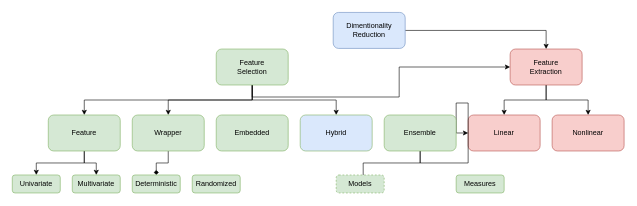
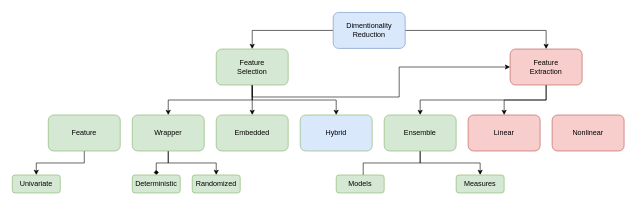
+ <mxCell id="2" style="edgeStyle=orthogonalEdgeStyle;rounded=0;orthogonalLoop=1;jettySize=auto;html=1;" edge="1" parent="1" source="4" target="10"><mxGeometry relative="1" as="geometry" /></mxCell>
- <mxCell id="5" style="edgeStyle=orthogonalEdgeStyle;rounded=0;orthogonalLoop=1;jettySize=auto;html=1;exitX=0.5;exitY=1;exitDx=0;exitDy=0;" edge="1" parent="1" source="10" target="18"><mxGeometry relative="1" as="geometry" /></mxCell>
+ <mxCell id="7" style="edgeStyle=orthogonalEdgeStyle;rounded=0;orthogonalLoop=1;jettySize=auto;html=1;exitX=0.5;exitY=1;exitDx=0;exitDy=0;entryX=0.5;entryY=0;entryDx=0;entryDy=0;" edge="1" parent="1" source="10" target="22"><mxGeometry relative="1" as="geometry" /></mxCell>
- <mxCell id="12" style="edgeStyle=orthogonalEdgeStyle;rounded=0;orthogonalLoop=1;jettySize=auto;html=1;exitX=0.5;exitY=1;exitDx=0;exitDy=0;entryX=0.5;entryY=0;entryDx=0;entryDy=0;" edge="1" parent="1" source="13" target="15"><mxGeometry relative="1" as="geometry" /></mxCell>
+ <mxCell id="12" style="edgeStyle=orthogonalEdgeStyle;rounded=0;orthogonalLoop=1;jettySize=auto;html=1;exitX=0.5;exitY=1;exitDx=0;exitDy=0;" edge="1" parent="1" source="13" target="26"><mxGeometry relative="1" as="geometry" /></mxCell>
- <mxCell id="25" style="edgeStyle=orthogonalEdgeStyle;rounded=0;orthogonalLoop=1;jettySize=auto;html=1;exitX=0.5;exitY=1;exitDx=0;exitDy=0;" edge="1" parent="1" source="26" target="14"><mxGeometry relative="1" as="geometry" /></mxCell>
+ <mxCell id="25" style="edgeStyle=orthogonalEdgeStyle;rounded=0;orthogonalLoop=1;jettySize=auto;html=1;exitX=0.5;exitY=1;exitDx=0;exitDy=0;" edge="1" parent="1" source="26" target="32"><mxGeometry relative="1" as="geometry" /></mxCell>
- <mxCell id="17" style="edgeStyle=orthogonalEdgeStyle;rounded=0;orthogonalLoop=1;jettySize=auto;html=1;exitX=0.5;exitY=1;exitDx=0;exitDy=0;" edge="1" parent="1" source="18" target="28"><mxGeometry relative="1" as="geometry" /></mxCell>
+ <mxCell id="20" style="edgeStyle=orthogonalEdgeStyle;rounded=0;orthogonalLoop=1;jettySize=auto;html=1;exitX=0.5;exitY=1;exitDx=0;exitDy=0;" edge="1" parent="1" source="21" target="30"><mxGeometry relative="1" as="geometry" /></mxCell>
- <mxCell id="28" value="Multivariate" style="rounded=1;whiteSpace=wrap;html=1;fillColor=#d5e8d4;strokeColor=#82b366;" vertex="1" parent="1"><mxGeometry x="120" y="291" width="80" height="30" as="geometry" /></mxCell>
- <mxCell id="31" value="Models" style="rounded=1;whiteSpace=wrap;html=1;fillColor=#d5e8d4;strokeColor=#82b366;dashed=1;" vertex="1" parent="1"><mxGeometry x="560" y="291" width="80" height="30" as="geometry" /></mxCell>
+ <mxCell id="31" value="Models" style="rounded=1;whiteSpace=wrap;html=1;fillColor=#d5e8d4;strokeColor=#82b366;" vertex="1" parent="1"><mxGeometry x="560" y="291" width="80" height="30" as="geometry" /></mxCell>
